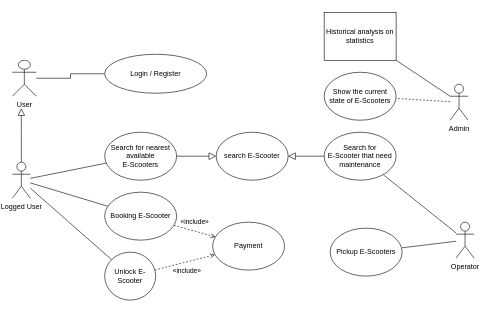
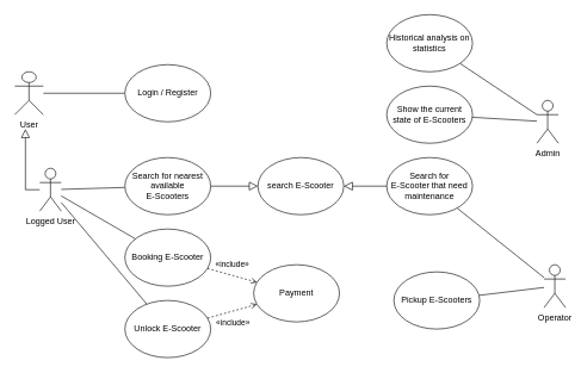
- <mxCell id="30" value="Historical analysis on statistics" style="whiteSpace=wrap;html=1;rounded=0;" vertex="1" parent="1"><mxGeometry x="540" y="20" width="120" height="80" as="geometry" /></mxCell>
+ <mxCell id="30" value="Historical analysis on statistics" style="ellipse;whiteSpace=wrap;html=1;" vertex="1" parent="1"><mxGeometry x="540" y="20" width="120" height="80" as="geometry" /></mxCell>
- <mxCell id="7" value="Login / Register" style="ellipse;whiteSpace=wrap;html=1;" vertex="1" parent="1"><mxGeometry x="174" y="90" width="170" height="65" as="geometry" /></mxCell>
+ <mxCell id="7" value="Login / Register" style="ellipse;whiteSpace=wrap;html=1;" vertex="1" parent="1"><mxGeometry x="174" y="90" width="120" height="80" as="geometry" /></mxCell>
- <mxCell id="26" style="rounded=0;orthogonalLoop=1;jettySize=auto;html=1;endArrow=none;endFill=0;dashed=1;" edge="1" parent="1" source="28" target="29"><mxGeometry relative="1" as="geometry" /></mxCell>
+ <mxCell id="26" style="rounded=0;orthogonalLoop=1;jettySize=auto;html=1;endArrow=none;endFill=0;" edge="1" parent="1" source="28" target="29"><mxGeometry relative="1" as="geometry" /></mxCell>
- <mxCell id="12" value="Logged User" style="shape=umlActor;verticalLabelPosition=bottom;verticalAlign=top;html=1;outlineConnect=0;" vertex="1" parent="1"><mxGeometry x="20" y="270" width="30" height="60" as="geometry" /></mxCell>
+ <mxCell id="12" value="Logged User" style="shape=umlActor;verticalLabelPosition=bottom;verticalAlign=top;html=1;outlineConnect=0;" vertex="1" parent="1"><mxGeometry x="55" y="235" width="30" height="60" as="geometry" /></mxCell>
- <mxCell id="18" value="Unlock E-Scooter" style="ellipse;whiteSpace=wrap;html=1;" vertex="1" parent="1"><mxGeometry x="174" y="420" width="85" height="80" as="geometry" /></mxCell>
+ <mxCell id="18" value="Unlock E-Scooter" style="ellipse;whiteSpace=wrap;html=1;" vertex="1" parent="1"><mxGeometry x="174" y="420" width="120" height="80" as="geometry" /></mxCell>
